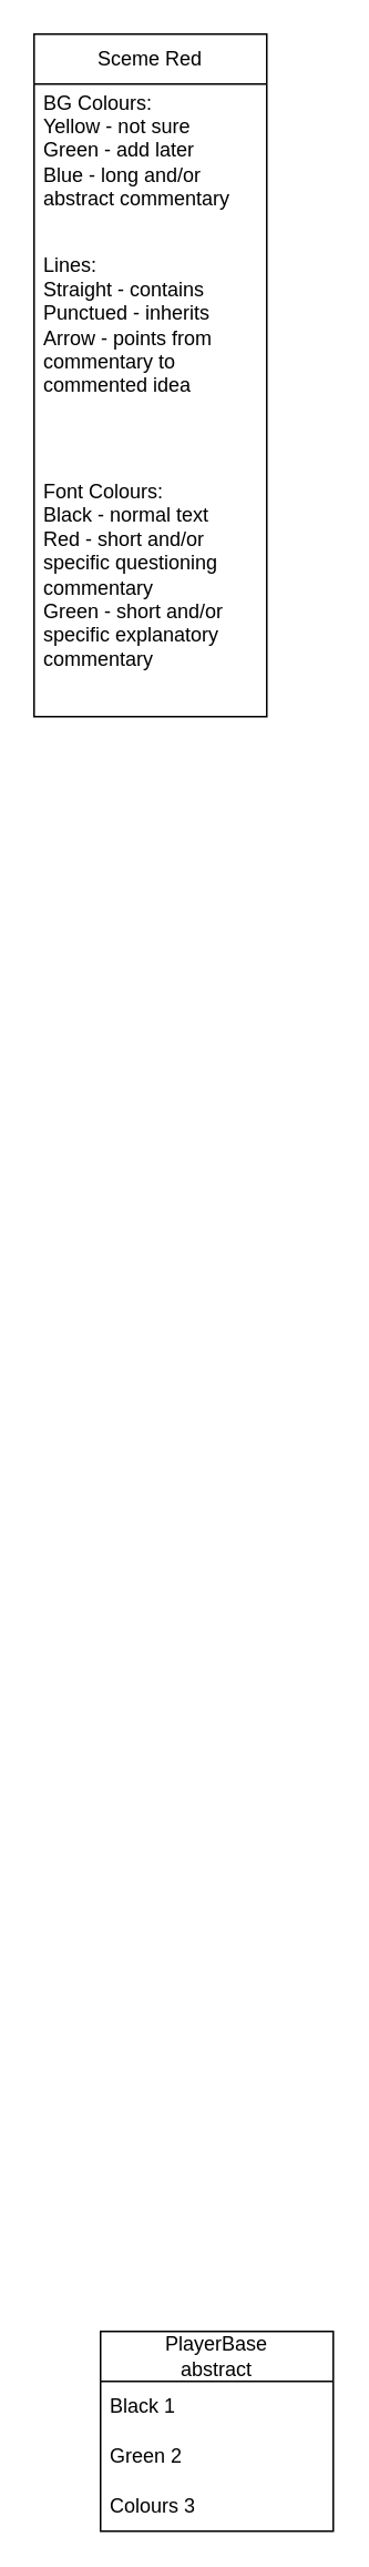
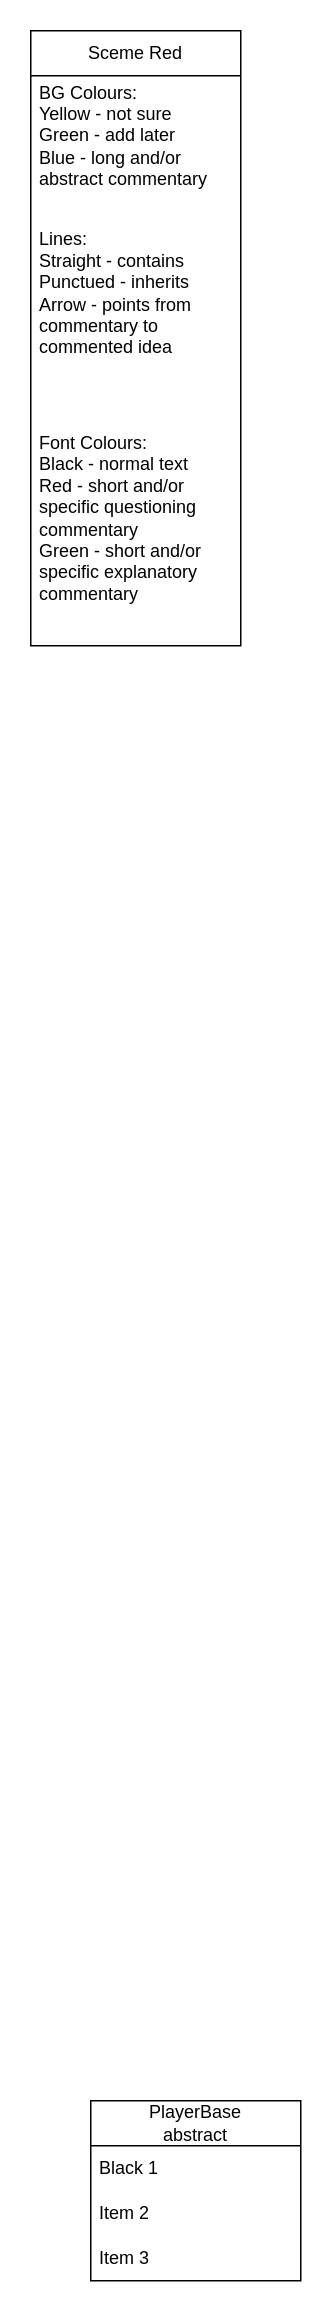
- <mxCell id="8" value="Green 2" style="text;strokeColor=none;fillColor=none;align=left;verticalAlign=middle;spacingLeft=4;spacingRight=4;overflow=hidden;points=[[0,0.5],[1,0.5]];portConstraint=eastwest;rotatable=0;whiteSpace=wrap;html=1;" vertex="1" parent="6"><mxGeometry y="60" width="140" height="30" as="geometry" /></mxCell>
+ <mxCell id="8" value="Item 2" style="text;strokeColor=none;fillColor=none;align=left;verticalAlign=middle;spacingLeft=4;spacingRight=4;overflow=hidden;points=[[0,0.5],[1,0.5]];portConstraint=eastwest;rotatable=0;whiteSpace=wrap;html=1;" vertex="1" parent="6"><mxGeometry y="60" width="140" height="30" as="geometry" /></mxCell>
- <mxCell id="9" value="Colours 3" style="text;strokeColor=none;fillColor=none;align=left;verticalAlign=middle;spacingLeft=4;spacingRight=4;overflow=hidden;points=[[0,0.5],[1,0.5]];portConstraint=eastwest;rotatable=0;whiteSpace=wrap;html=1;" vertex="1" parent="6"><mxGeometry y="90" width="140" height="30" as="geometry" /></mxCell>
+ <mxCell id="9" value="Item 3" style="text;strokeColor=none;fillColor=none;align=left;verticalAlign=middle;spacingLeft=4;spacingRight=4;overflow=hidden;points=[[0,0.5],[1,0.5]];portConstraint=eastwest;rotatable=0;whiteSpace=wrap;html=1;" vertex="1" parent="6"><mxGeometry y="90" width="140" height="30" as="geometry" /></mxCell>
